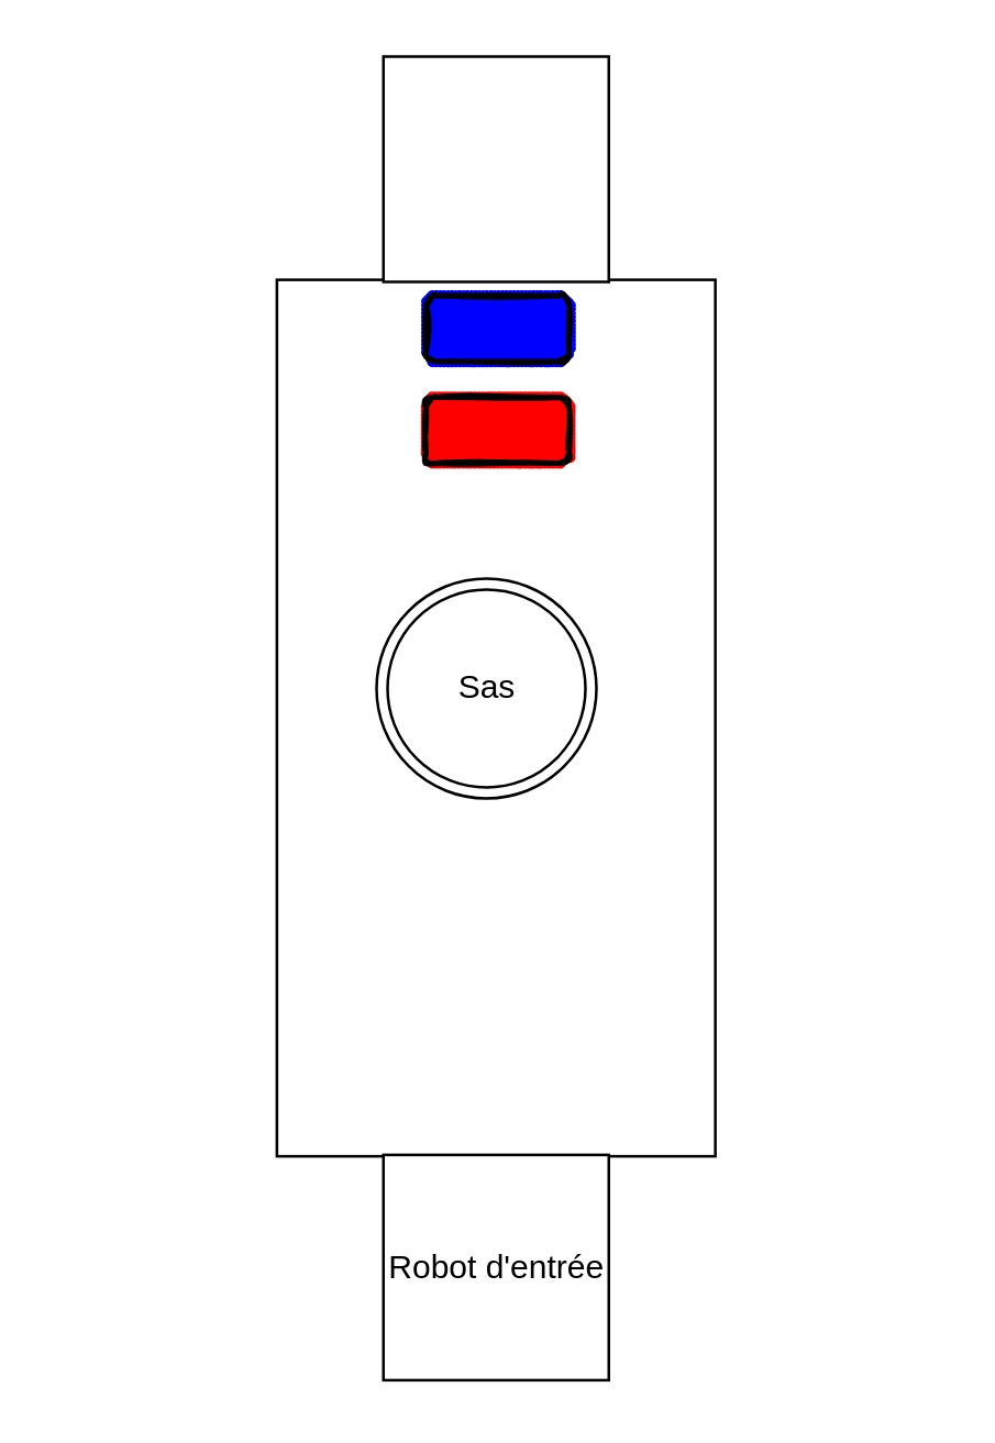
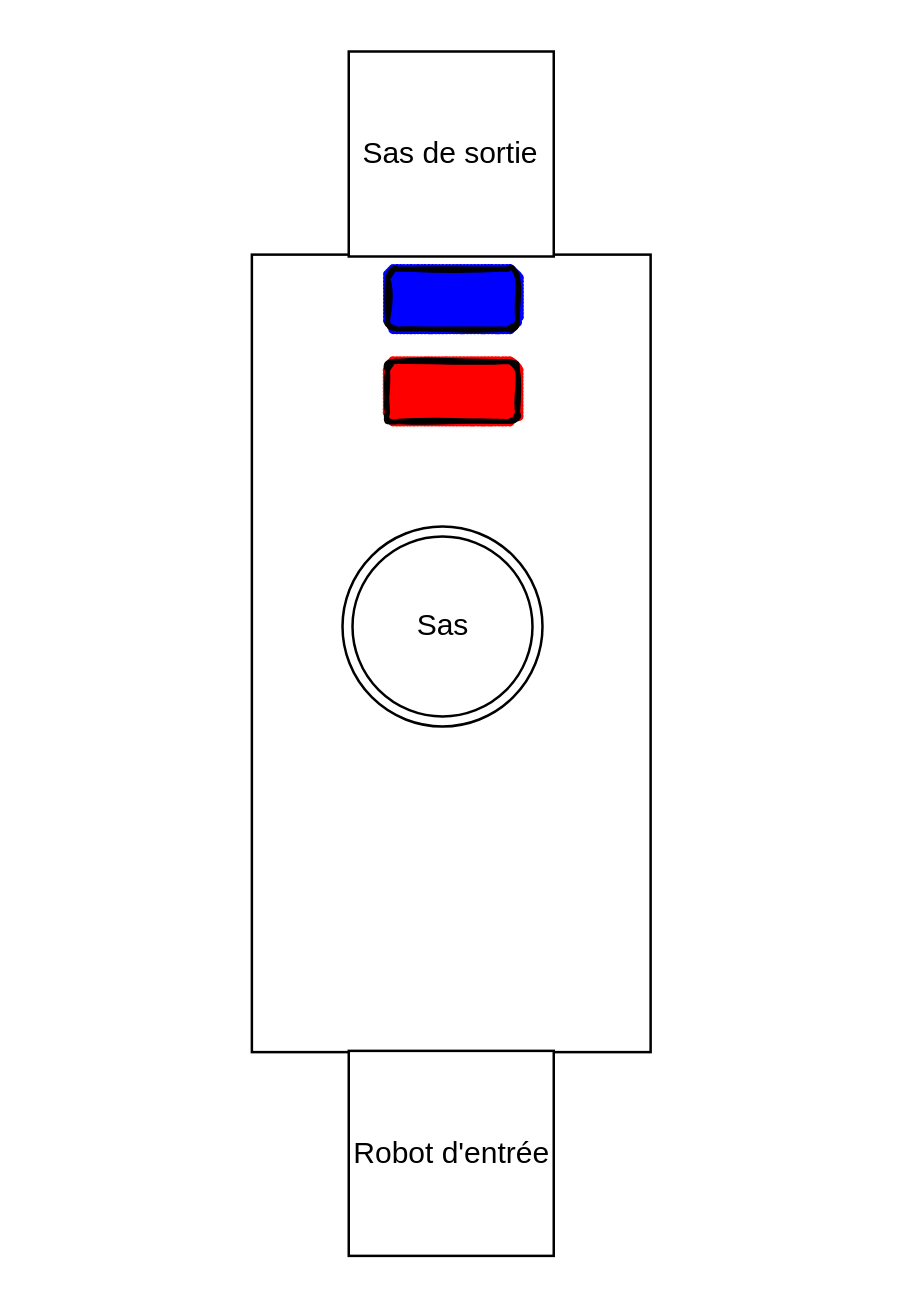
+ <mxCell id="5" value="Sas de sortie" style="text;html=1;align=center;verticalAlign=middle;whiteSpace=wrap;rounded=0;" vertex="1" parent="1"><mxGeometry x="139" y="20" width="82" height="82" as="geometry" /></mxCell>
